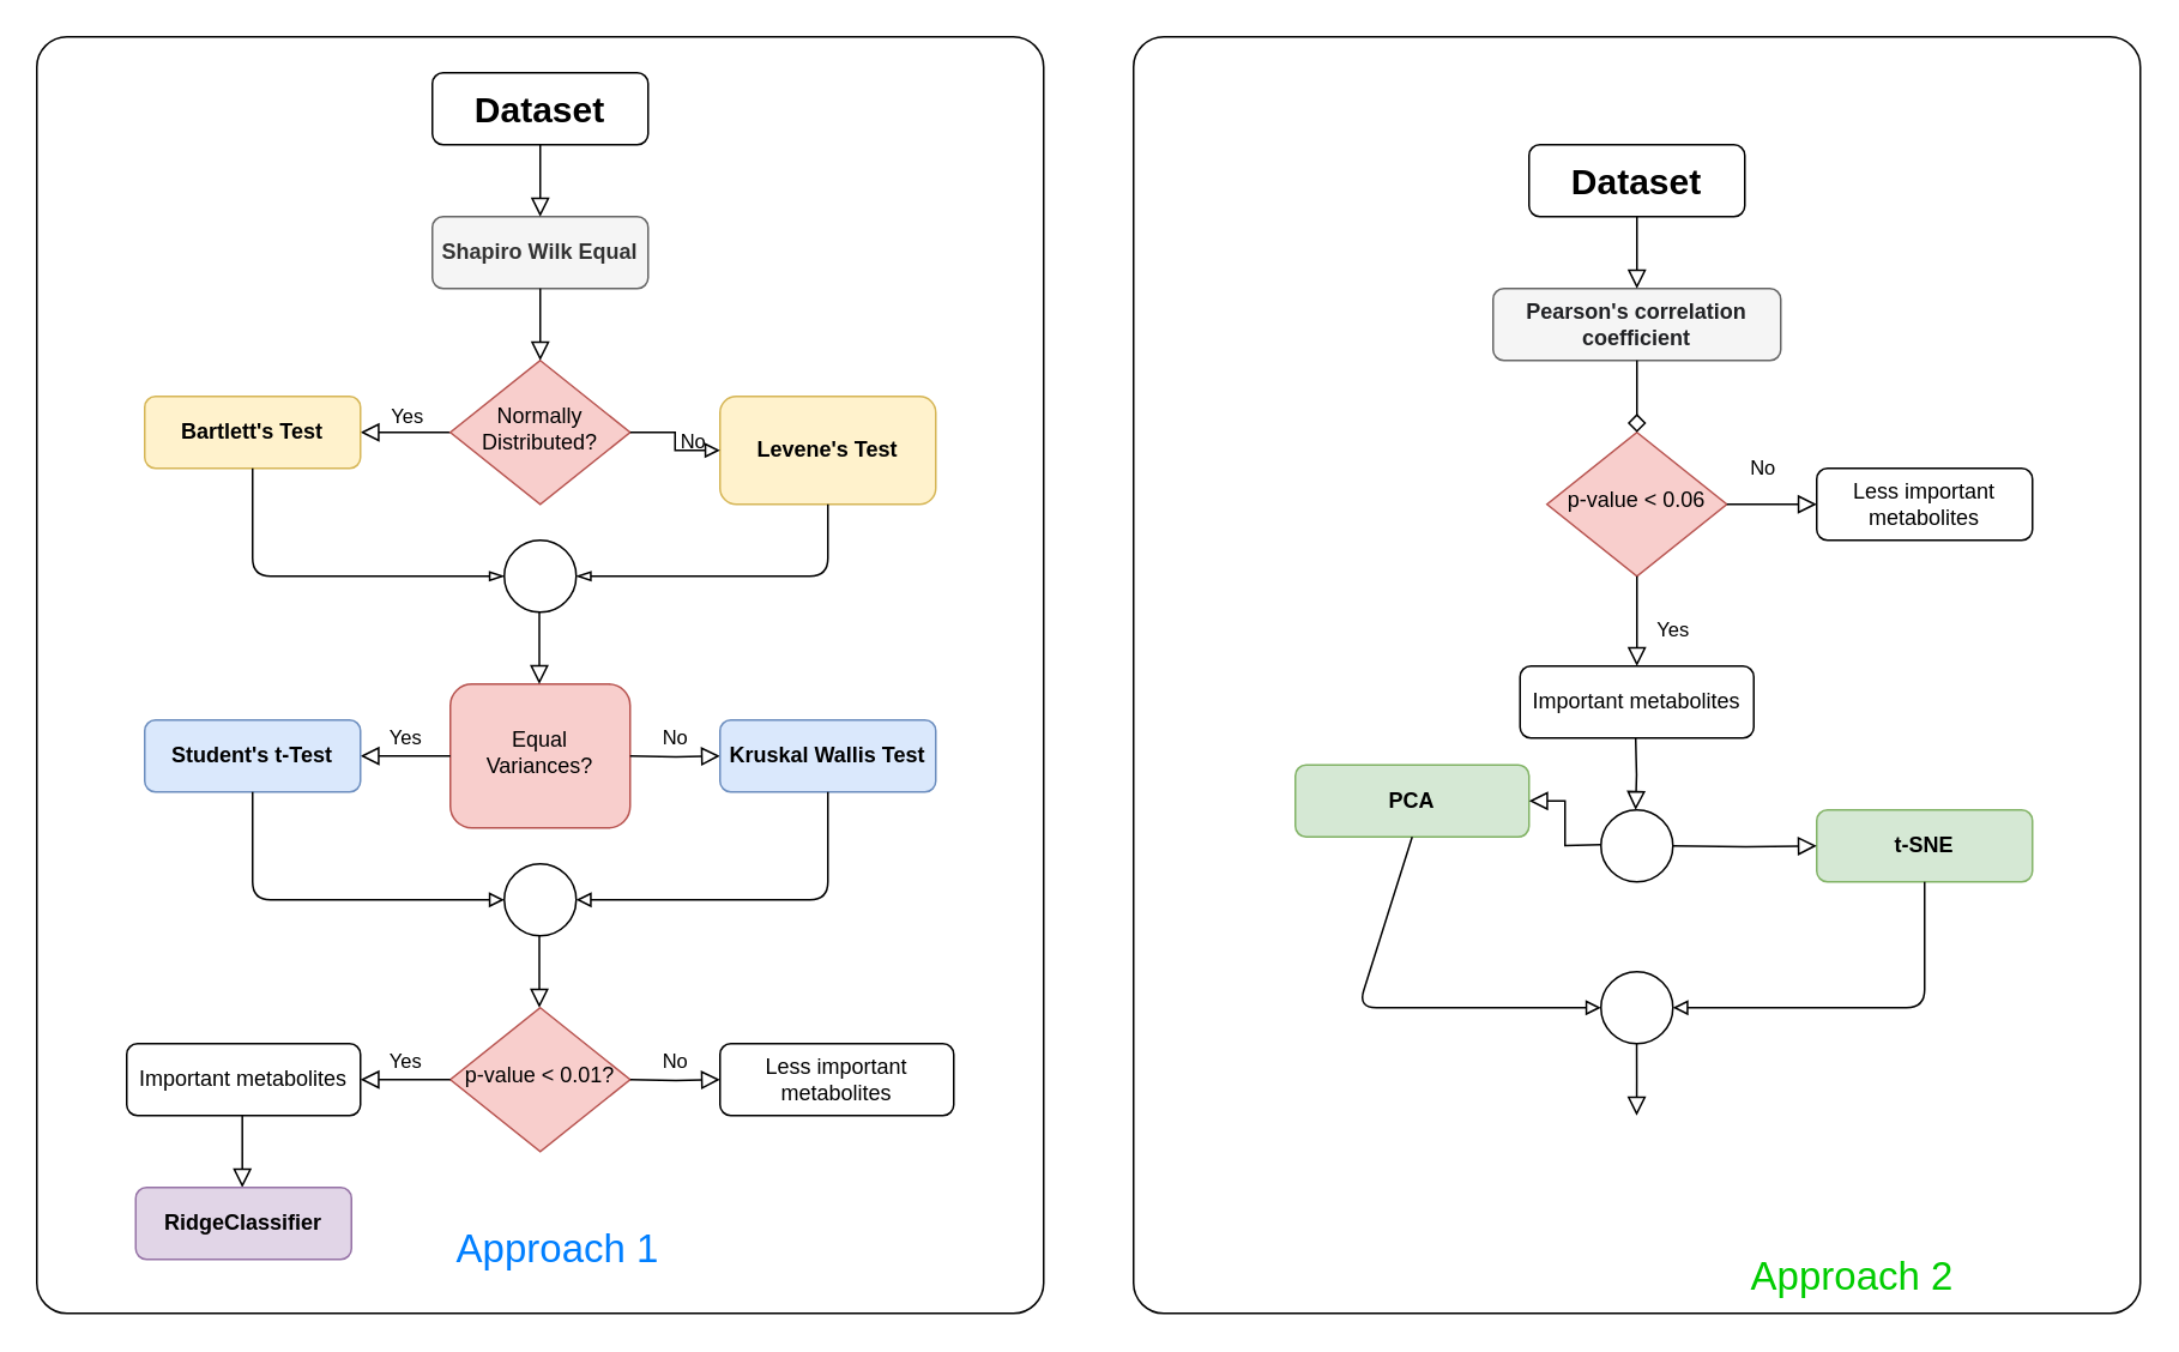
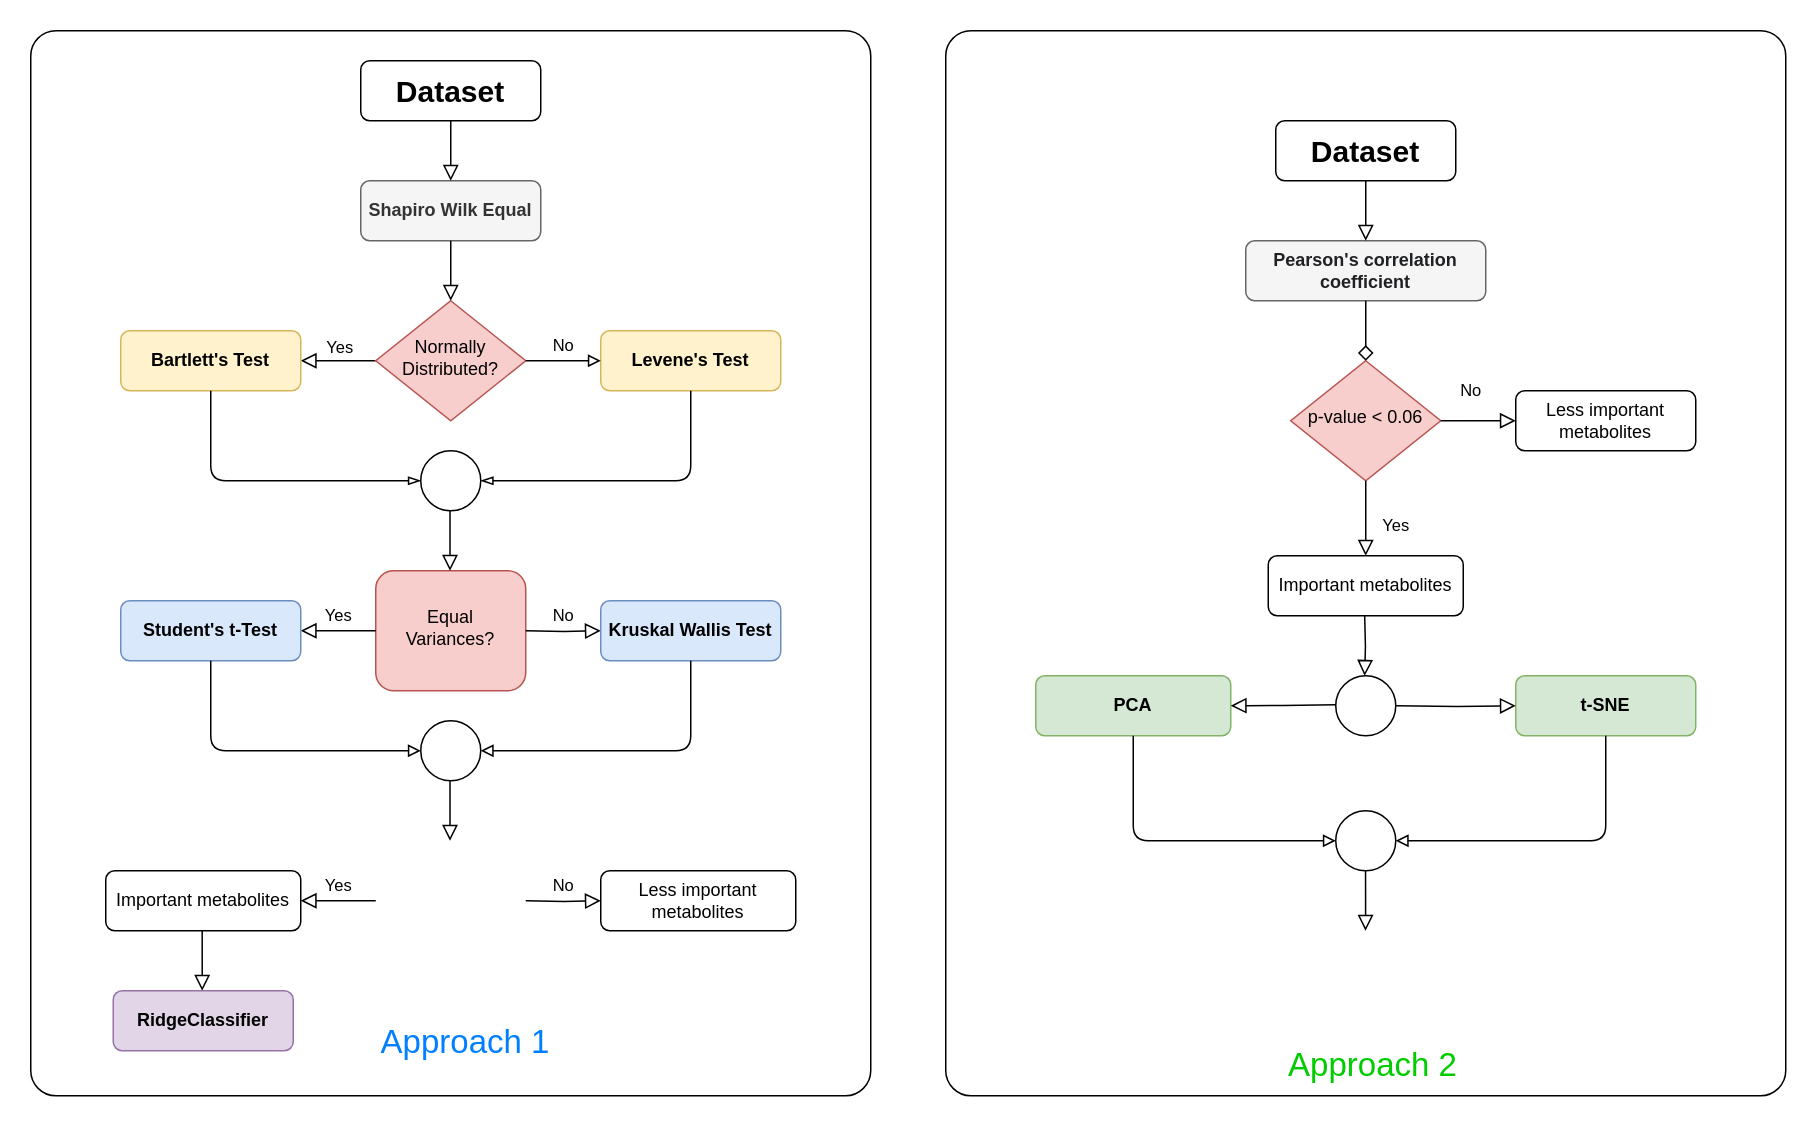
- <mxCell id="30" value="&lt;b&gt;Levene's Test&lt;/b&gt;" style="rounded=1;whiteSpace=wrap;html=1;fontSize=12;glass=0;strokeWidth=1;shadow=0;fillColor=#fff2cc;strokeColor=#d6b656;" parent="24" vertex="1"><mxGeometry x="380" y="200" width="120" height="60" as="geometry" /></mxCell>
+ <mxCell id="30" value="&lt;b&gt;Levene's Test&lt;/b&gt;" style="rounded=1;whiteSpace=wrap;html=1;fontSize=12;glass=0;strokeWidth=1;shadow=0;fillColor=#fff2cc;strokeColor=#d6b656;" parent="24" vertex="1"><mxGeometry x="380" y="200" width="120" height="40" as="geometry" /></mxCell>
- <mxCell id="10" value="&lt;b&gt;PCA&lt;/b&gt;" style="rounded=1;whiteSpace=wrap;html=1;fontSize=12;glass=0;strokeWidth=1;shadow=0;fillColor=#d5e8d4;strokeColor=#82b366;" parent="2" vertex="1"><mxGeometry x="90" y="405" width="130" height="40" as="geometry" /></mxCell>
+ <mxCell id="10" value="&lt;b&gt;PCA&lt;/b&gt;" style="rounded=1;whiteSpace=wrap;html=1;fontSize=12;glass=0;strokeWidth=1;shadow=0;fillColor=#d5e8d4;strokeColor=#82b366;" parent="2" vertex="1"><mxGeometry x="60" y="430" width="130" height="40" as="geometry" /></mxCell>
- <mxCell id="48" value="p-value &amp;lt; 0.01?" style="rhombus;whiteSpace=wrap;html=1;shadow=0;fontFamily=Helvetica;fontSize=12;align=center;strokeWidth=1;spacing=6;spacingTop=-4;fillColor=#f8cecc;strokeColor=#b85450;" parent="24" vertex="1"><mxGeometry x="230" y="540" width="100" height="80" as="geometry" /></mxCell>
- <mxCell id="23" value="&lt;font style=&quot;font-size: 22px&quot; color=&quot;#00cc00&quot;&gt;Approach 2&lt;/font&gt;" style="text;html=1;strokeColor=none;fillColor=none;align=center;verticalAlign=middle;whiteSpace=wrap;rounded=0;" parent="2" vertex="1"><mxGeometry x="330" y="680" width="140" height="20" as="geometry" /></mxCell>
+ <mxCell id="23" value="&lt;font style=&quot;font-size: 22px&quot; color=&quot;#00cc00&quot;&gt;Approach 2&lt;/font&gt;" style="text;html=1;strokeColor=none;fillColor=none;align=center;verticalAlign=middle;whiteSpace=wrap;rounded=0;" parent="2" vertex="1"><mxGeometry x="215" y="680" width="140" height="20" as="geometry" /></mxCell>
